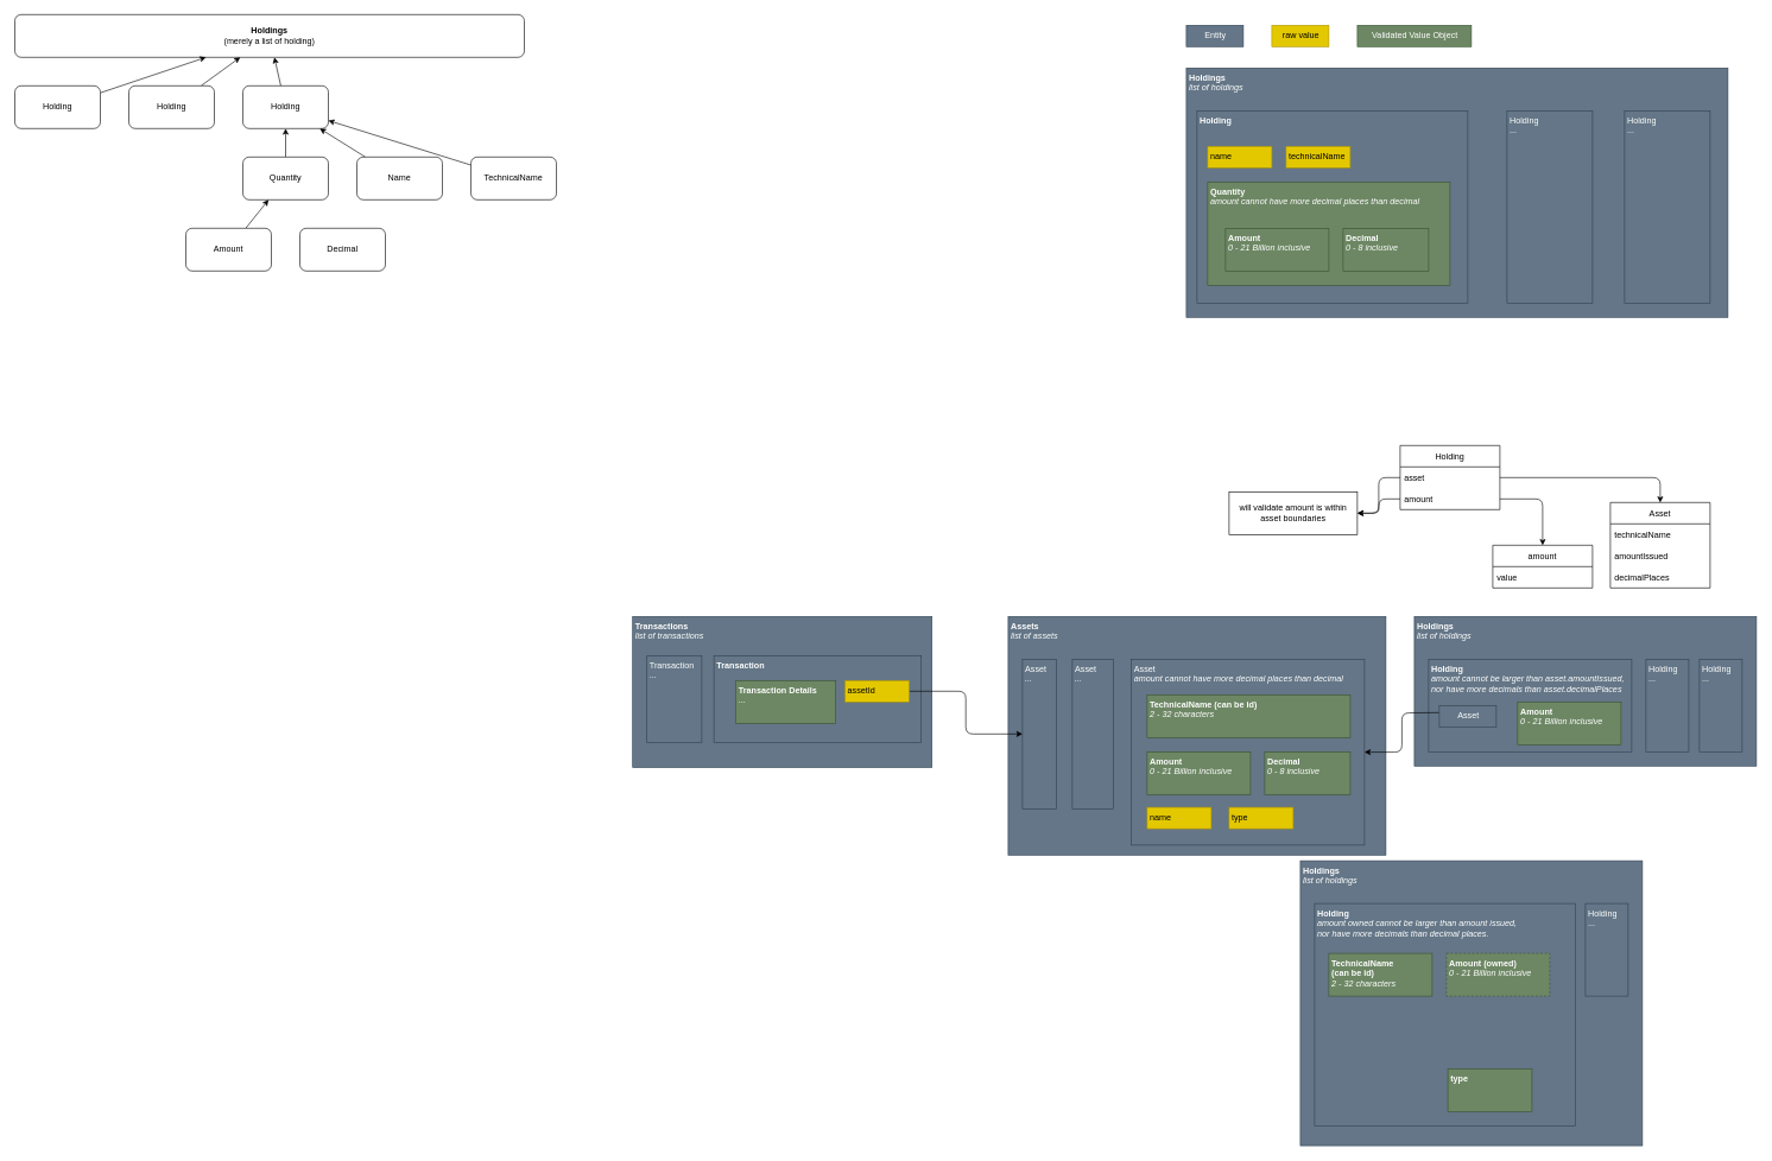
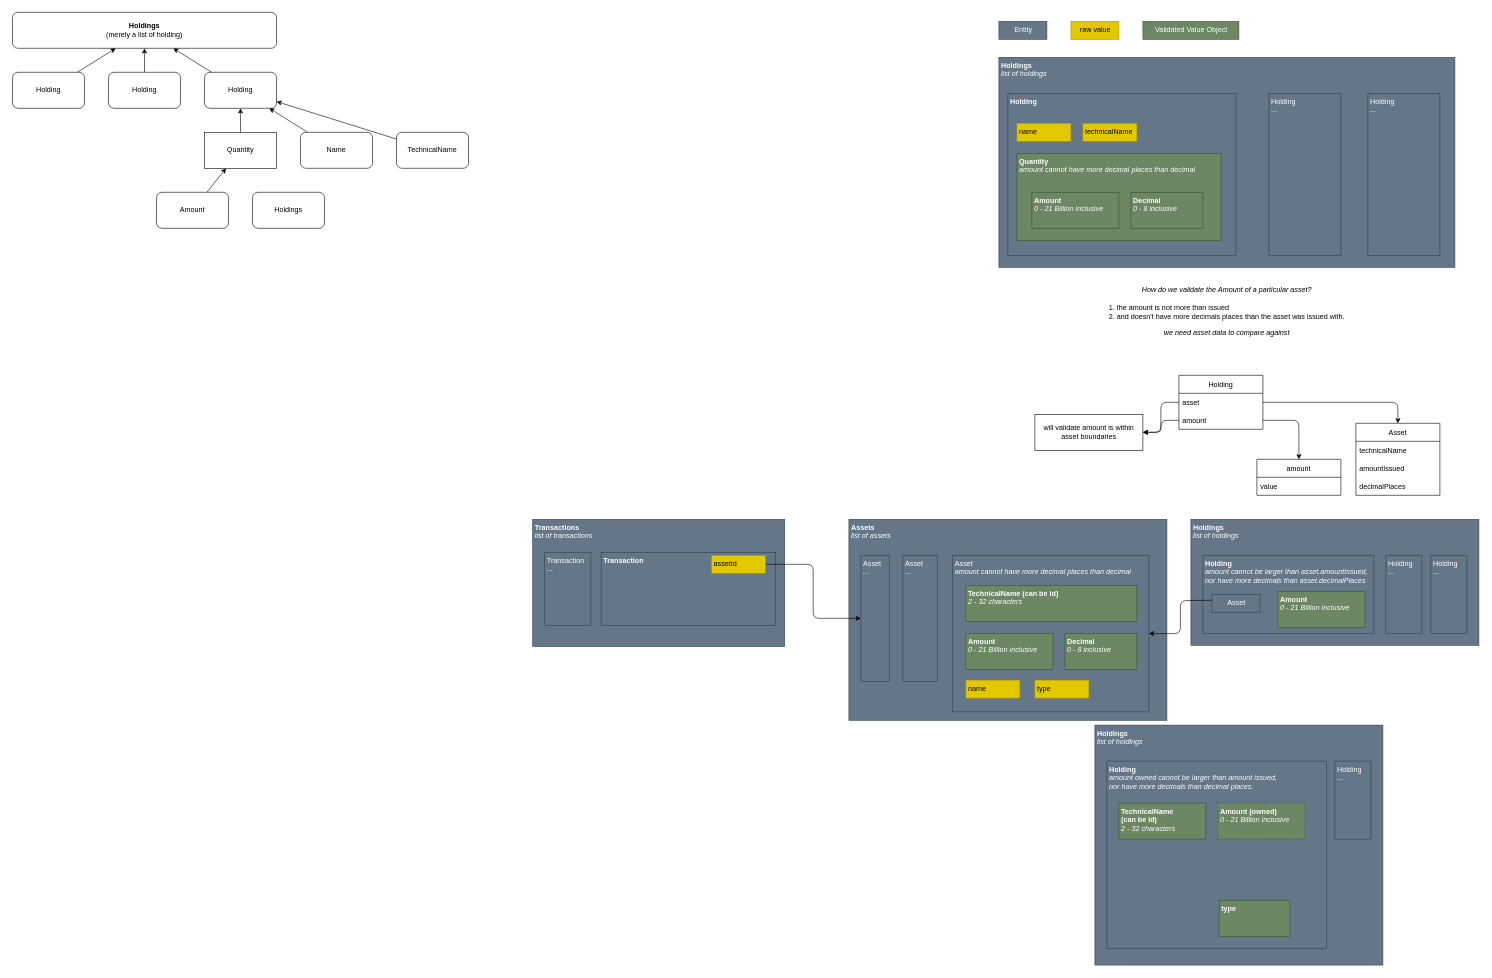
- <mxCell id="14" value="&lt;b&gt;Holdings&lt;/b&gt;&lt;br&gt;(merely a list of holding)" style="rounded=1;whiteSpace=wrap;html=1;" parent="1" vertex="1"><mxGeometry x="20" y="20" width="715" height="60" as="geometry" /></mxCell>
+ <mxCell id="14" value="&lt;b&gt;Holdings&lt;/b&gt;&lt;br&gt;(merely a list of holding)" style="rounded=1;whiteSpace=wrap;html=1;" parent="1" vertex="1"><mxGeometry x="20" y="20" width="440" height="60" as="geometry" /></mxCell>
- <mxCell id="4" value="Quantity" style="rounded=1;whiteSpace=wrap;html=1;" parent="1" vertex="1"><mxGeometry x="340" y="220" width="120" height="60" as="geometry" /></mxCell>
+ <mxCell id="4" value="Quantity" style="whiteSpace=wrap;html=1;rounded=0;" parent="1" vertex="1"><mxGeometry x="340" y="220" width="120" height="60" as="geometry" /></mxCell>
- <mxCell id="7" value="Decimal" style="rounded=1;whiteSpace=wrap;html=1;" parent="1" vertex="1"><mxGeometry x="420" y="320" width="120" height="60" as="geometry" /></mxCell>
+ <mxCell id="7" value="Holdings" style="rounded=1;whiteSpace=wrap;html=1;" parent="1" vertex="1"><mxGeometry x="420" y="320" width="120" height="60" as="geometry" /></mxCell>
+ <mxCell id="57" value="&lt;i&gt;How do we validate the Amount of a particular asset?&lt;br&gt;&lt;/i&gt;&lt;br&gt;&lt;div style=&quot;text-align: left&quot;&gt;&lt;span&gt;1. the amount is not more than issued&lt;/span&gt;&lt;/div&gt;&lt;div style=&quot;text-align: left&quot;&gt;&lt;span&gt;2. and doesn't have more decimals places than the asset was issued with.&lt;/span&gt;&lt;/div&gt;&lt;div style=&quot;text-align: left&quot;&gt;&lt;span&gt;&lt;br&gt;&lt;/span&gt;&lt;/div&gt;&lt;div&gt;&lt;span&gt;&lt;i&gt;we need asset data to compare against&lt;/i&gt;&lt;/span&gt;&lt;/div&gt;" style="text;html=1;strokeColor=none;fillColor=none;align=center;verticalAlign=middle;whiteSpace=wrap;rounded=0;shadow=0;glass=0;labelBorderColor=none;sketch=0;" parent="1" vertex="1"><mxGeometry x="1664" y="456" width="760" height="126" as="geometry" /></mxCell>
- <mxCell id="69" value="assetId" style="rounded=0;whiteSpace=wrap;html=1;align=left;verticalAlign=top;spacingLeft=2;fillColor=#e3c800;fontColor=#000000;strokeColor=#B09500;" parent="1" vertex="1"><mxGeometry x="1185" y="955" width="90" height="30" as="geometry" /></mxCell>
+ <mxCell id="69" value="assetId" style="rounded=0;whiteSpace=wrap;html=1;align=left;verticalAlign=top;spacingLeft=2;fillColor=#e3c800;fontColor=#000000;strokeColor=#B09500;" parent="1" vertex="1"><mxGeometry x="1185" y="925" width="90" height="30" as="geometry" /></mxCell>
- <mxCell id="67" value="&lt;b&gt;Transaction Details&lt;br&gt;&lt;/b&gt;..." style="rounded=0;whiteSpace=wrap;html=1;align=left;verticalAlign=top;spacingLeft=2;glass=0;sketch=0;shadow=0;fillColor=#6d8764;strokeColor=#3A5431;fontColor=#ffffff;" parent="1" vertex="1"><mxGeometry x="1032" y="955" width="140" height="60" as="geometry" /></mxCell>
